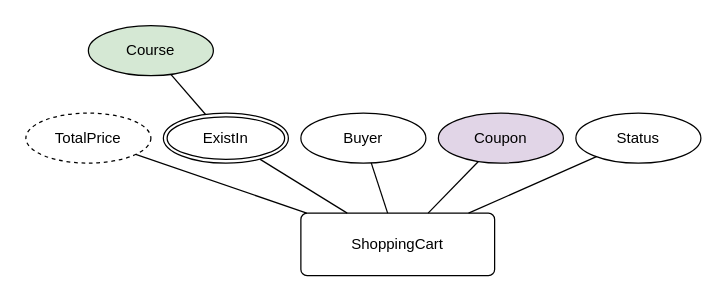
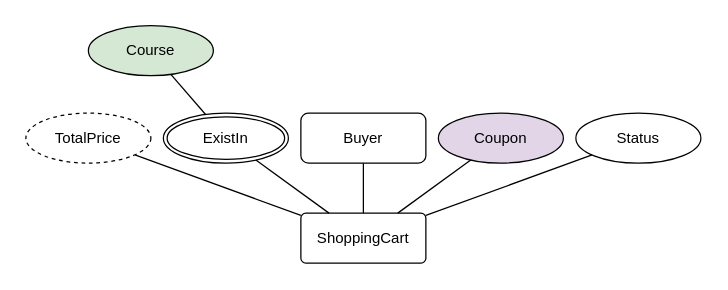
- <mxCell id="7" value="Buyer" style="ellipse;whiteSpace=wrap;html=1;align=center;" parent="1" vertex="1"><mxGeometry x="240" y="90" width="100" height="40" as="geometry" /></mxCell>
+ <mxCell id="7" value="Buyer" style="whiteSpace=wrap;html=1;align=center;rounded=1;" parent="1" vertex="1"><mxGeometry x="240" y="90" width="100" height="40" as="geometry" /></mxCell>
- <mxCell id="2" value="ShoppingCart" style="rounded=1;arcSize=10;whiteSpace=wrap;html=1;align=center;" parent="1" vertex="1"><mxGeometry x="240" y="170" width="155" height="50" as="geometry" /></mxCell>
+ <mxCell id="2" value="ShoppingCart" style="rounded=1;arcSize=10;whiteSpace=wrap;html=1;align=center;" parent="1" vertex="1"><mxGeometry x="240" y="170" width="100" height="40" as="geometry" /></mxCell>
